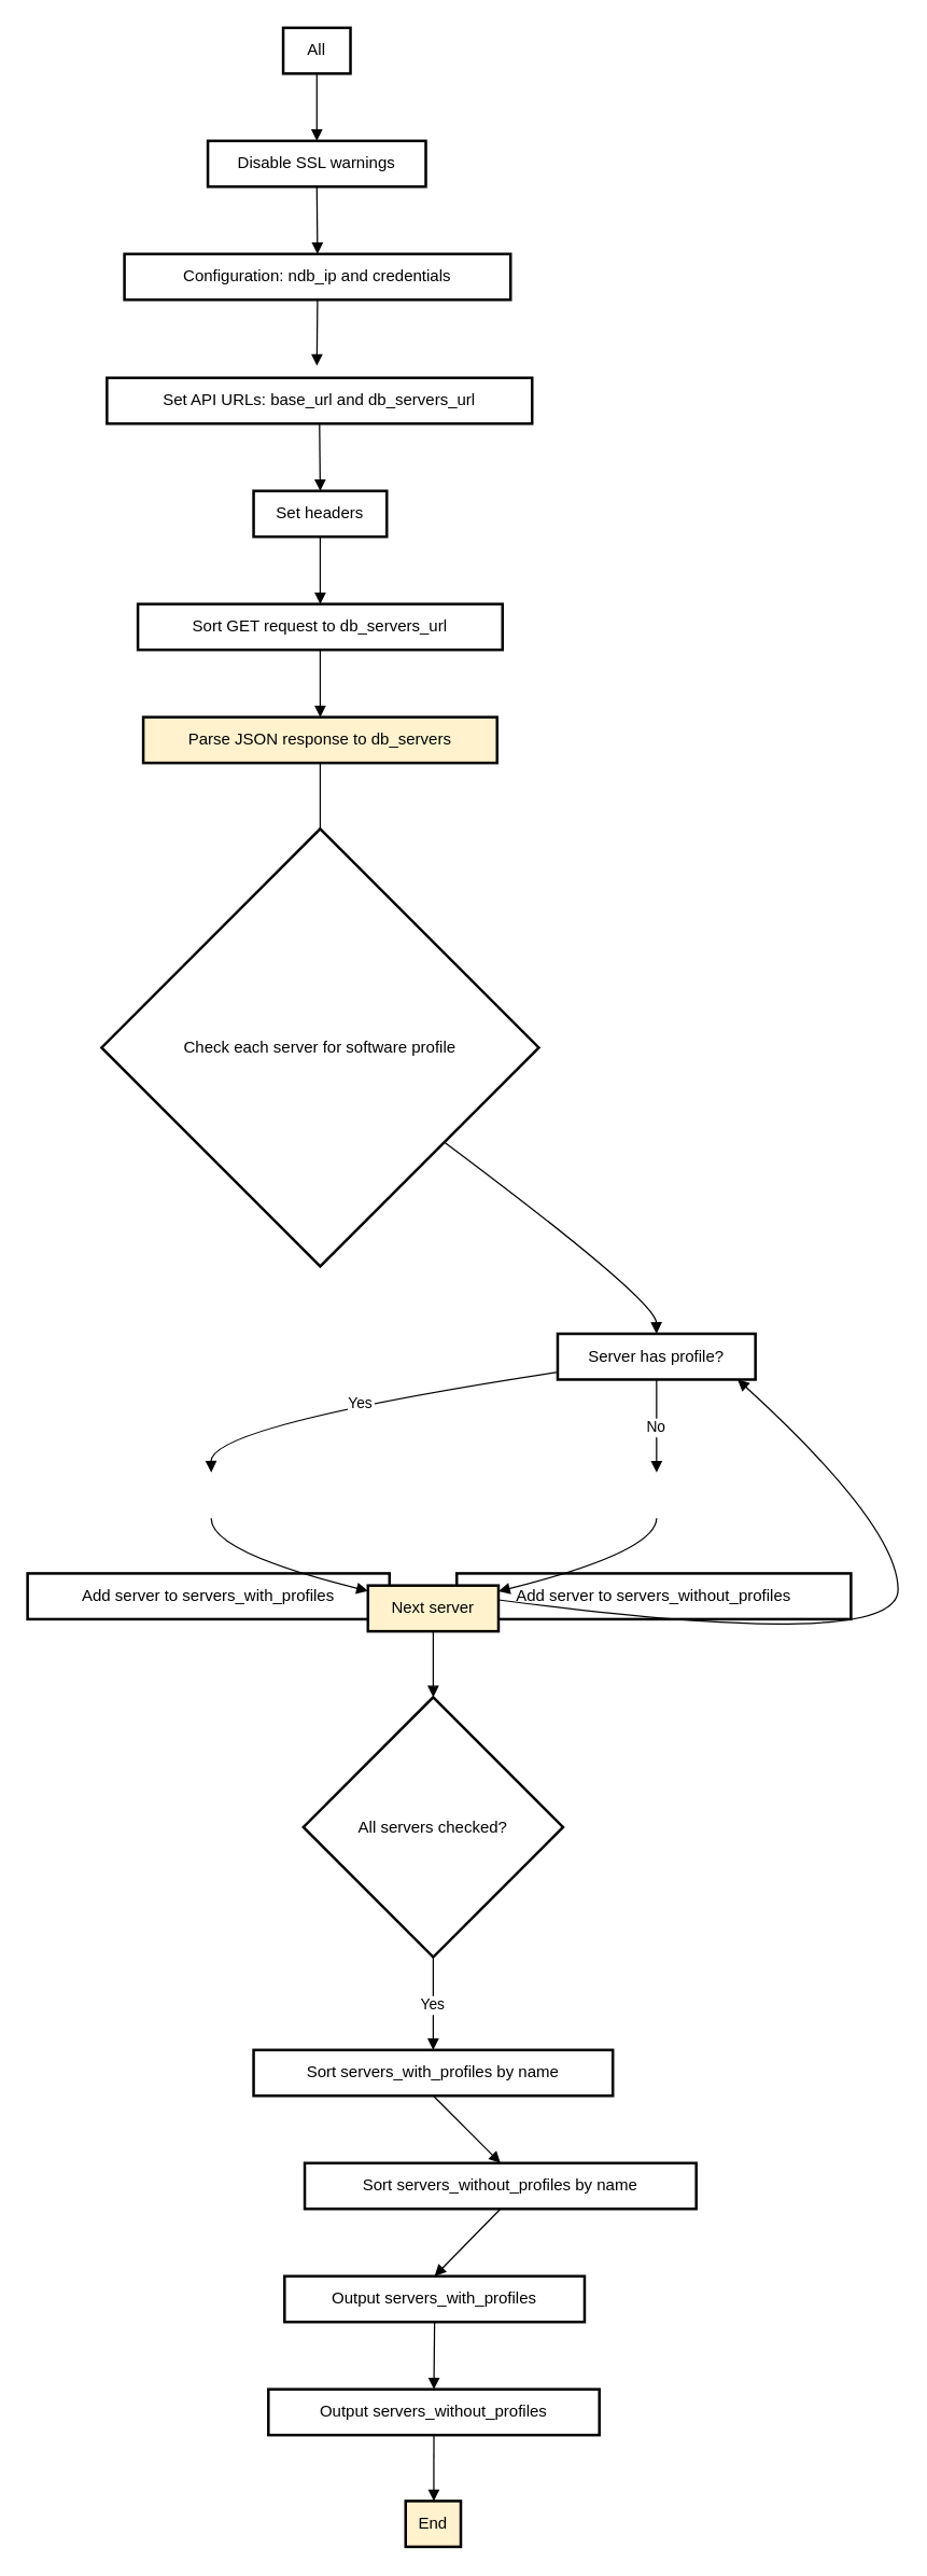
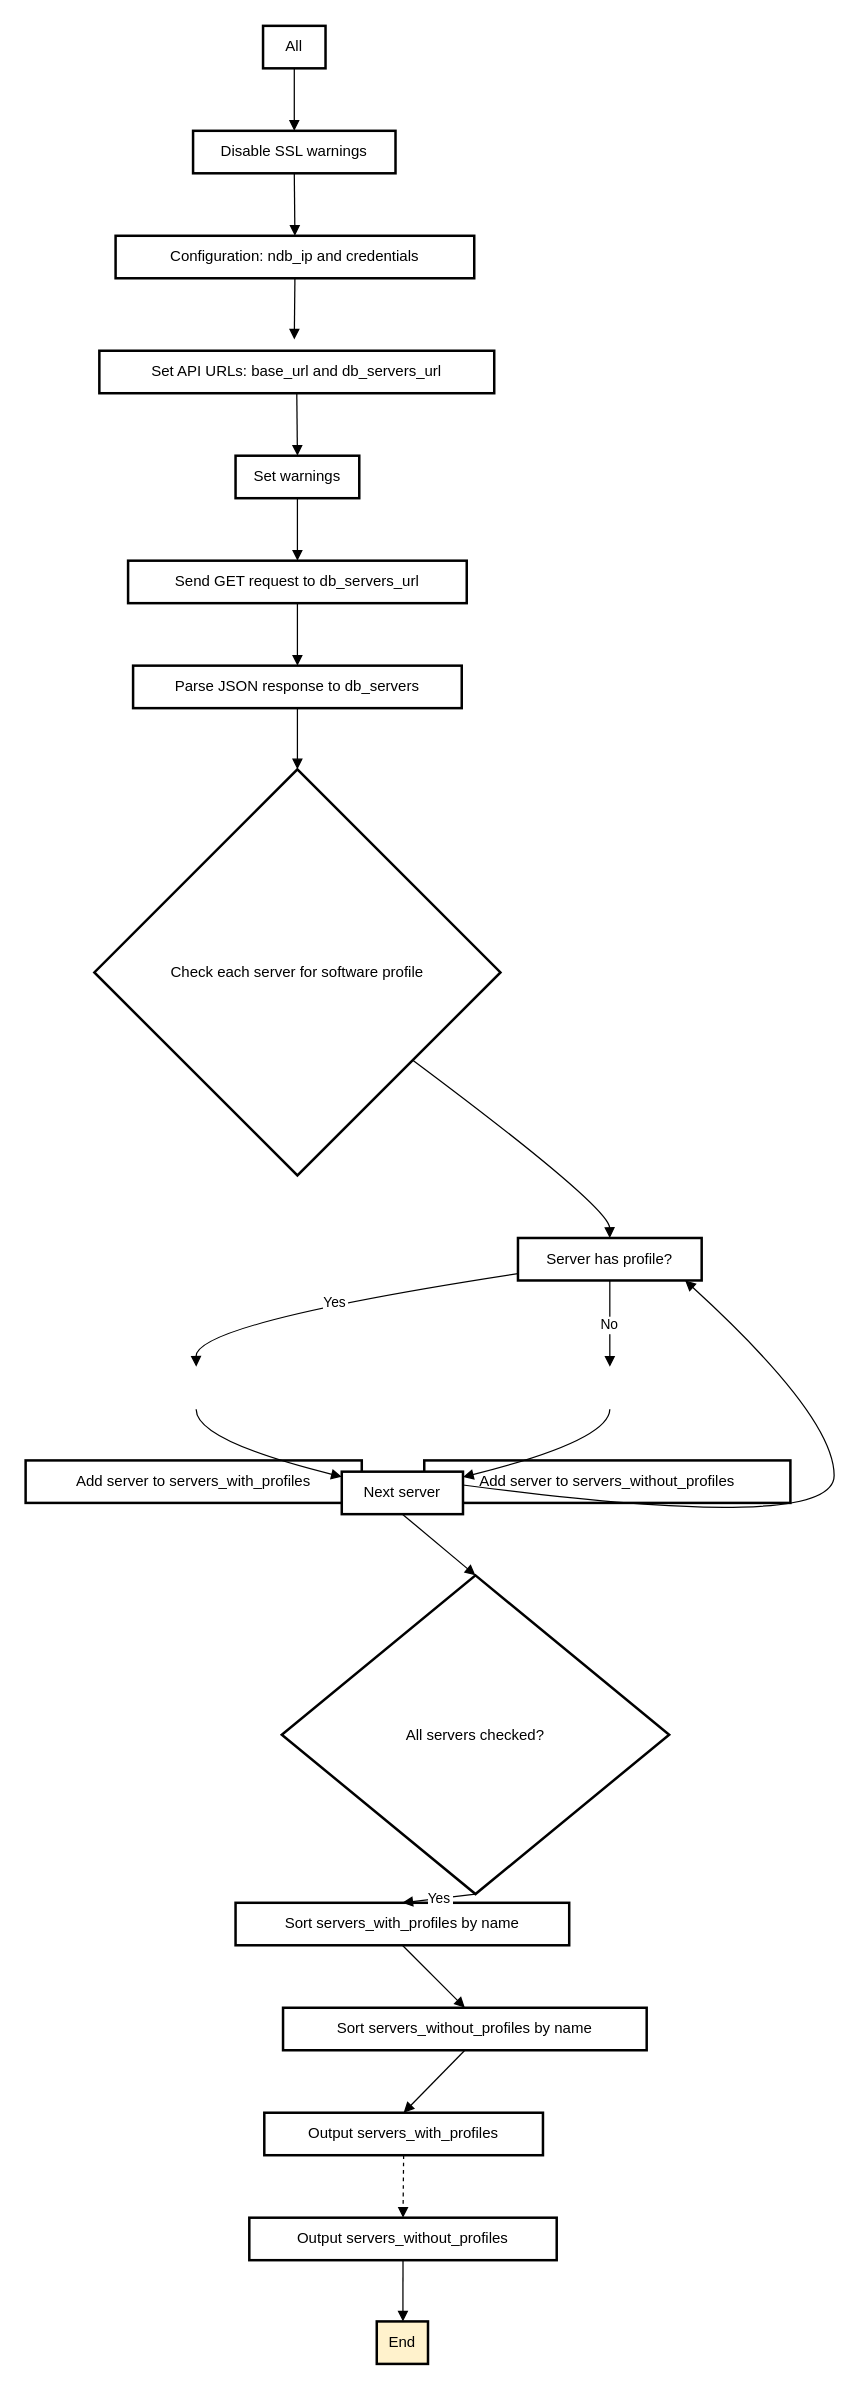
- <mxCell id="6" value="Set headers" style="whiteSpace=wrap;strokeWidth=2;" vertex="1" parent="1"><mxGeometry x="188" y="364" width="99" height="34" as="geometry" /></mxCell>
+ <mxCell id="6" value="Set warnings" style="whiteSpace=wrap;strokeWidth=2;" vertex="1" parent="1"><mxGeometry x="188" y="364" width="99" height="34" as="geometry" /></mxCell>
- <mxCell id="7" value="Sort GET request to db_servers_url" style="whiteSpace=wrap;strokeWidth=2;" vertex="1" parent="1"><mxGeometry x="102" y="448" width="271" height="34" as="geometry" /></mxCell>
+ <mxCell id="7" value="Send GET request to db_servers_url" style="whiteSpace=wrap;strokeWidth=2;" vertex="1" parent="1"><mxGeometry x="102" y="448" width="271" height="34" as="geometry" /></mxCell>
- <mxCell id="8" value="Parse JSON response to db_servers" style="whiteSpace=wrap;strokeWidth=2;fillColor=#fff2cc;" vertex="1" parent="1"><mxGeometry x="106" y="532" width="263" height="34" as="geometry" /></mxCell>
+ <mxCell id="8" value="Parse JSON response to db_servers" style="whiteSpace=wrap;strokeWidth=2;" vertex="1" parent="1"><mxGeometry x="106" y="532" width="263" height="34" as="geometry" /></mxCell>
- <mxCell id="26" value="" style="curved=1;startArrow=none;endArrow=none;exitX=0.5;exitY=0.98;entryX=0.5;entryY=0;rounded=0;" edge="1" parent="1" source="8" target="9"><mxGeometry relative="1" as="geometry"><Array as="points" /></mxGeometry></mxCell>
+ <mxCell id="26" value="" style="curved=1;startArrow=none;endArrow=block;exitX=0.5;exitY=0.98;entryX=0.5;entryY=0;rounded=0;" edge="1" parent="1" source="8" target="9"><mxGeometry relative="1" as="geometry"><Array as="points" /></mxGeometry></mxCell>
- <mxCell id="13" value="Next server" style="whiteSpace=wrap;strokeWidth=2;fillColor=#fff2cc;" vertex="1" parent="1"><mxGeometry x="273" y="1177" width="97" height="34" as="geometry" /></mxCell>
+ <mxCell id="13" value="Next server" style="whiteSpace=wrap;strokeWidth=2;" vertex="1" parent="1"><mxGeometry x="273" y="1177" width="97" height="34" as="geometry" /></mxCell>
- <mxCell id="14" value="All servers checked?" style="rhombus;strokeWidth=2;whiteSpace=wrap;" vertex="1" parent="1"><mxGeometry x="225" y="1260" width="193" height="193" as="geometry" /></mxCell>
+ <mxCell id="14" value="All servers checked?" style="rhombus;strokeWidth=2;whiteSpace=wrap;" vertex="1" parent="1"><mxGeometry x="225" y="1260" width="310" height="255" as="geometry" /></mxCell>
- <mxCell id="37" value="" style="curved=1;startArrow=none;endArrow=block;exitX=0.5;exitY=0.99;entryX=0.5;entryY=-0.01;rounded=0;" edge="1" parent="1" source="17" target="18"><mxGeometry relative="1" as="geometry"><Array as="points" /></mxGeometry></mxCell>
+ <mxCell id="37" value="" style="curved=1;startArrow=none;endArrow=block;exitX=0.5;exitY=0.99;entryX=0.5;entryY=-0.01;rounded=0;dashed=1;" edge="1" parent="1" source="17" target="18"><mxGeometry relative="1" as="geometry"><Array as="points" /></mxGeometry></mxCell>
